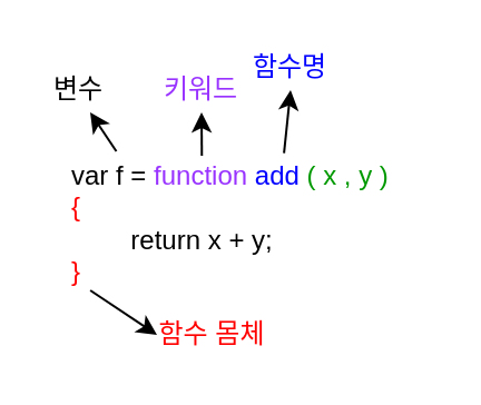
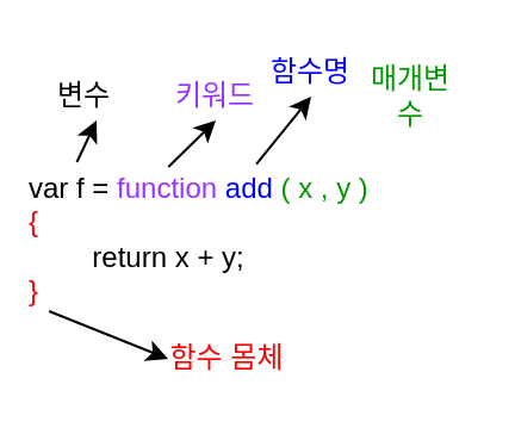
+ <mxCell id="9" value="매개변수" style="text;html=1;strokeColor=none;fillColor=none;align=center;verticalAlign=middle;whiteSpace=wrap;rounded=0;fontColor=#009900;" vertex="1" parent="1"><mxGeometry x="150" y="30" width="44" height="20" as="geometry" /></mxCell>
- <mxCell id="2" value="var f = &lt;font color=&quot;#9933ff&quot;&gt;function&lt;/font&gt; &lt;font color=&quot;#0000ff&quot;&gt;add&lt;/font&gt; &lt;font color=&quot;#009900&quot;&gt;( x , y )&lt;/font&gt;&lt;br&gt;&lt;font color=&quot;#ff0000&quot;&gt;{&lt;/font&gt;&lt;br&gt;&lt;span style=&quot;white-space: pre;&quot;&gt;&#09;&lt;/span&gt;return x + y;&lt;br&gt;&lt;font color=&quot;#ff0000&quot;&gt;}&lt;/font&gt;" style="text;html=1;strokeColor=none;fillColor=none;align=left;verticalAlign=middle;whiteSpace=wrap;rounded=0;" vertex="1" parent="1"><mxGeometry x="30" y="70" width="150" height="60" as="geometry" /></mxCell>
+ <mxCell id="2" value="var f = &lt;font color=&quot;#9933ff&quot;&gt;function&lt;/font&gt; &lt;font color=&quot;#0000ff&quot;&gt;add&lt;/font&gt; &lt;font color=&quot;#009900&quot;&gt;( x , y )&lt;/font&gt;&lt;br&gt;&lt;font color=&quot;#ff0000&quot;&gt;{&lt;/font&gt;&lt;br&gt;&lt;span style=&quot;white-space: pre;&quot;&gt;&#09;&lt;/span&gt;return x + y;&lt;br&gt;&lt;font color=&quot;#ff0000&quot;&gt;}&lt;/font&gt;" style="text;html=1;strokeColor=none;fillColor=none;align=left;verticalAlign=middle;whiteSpace=wrap;rounded=0;" vertex="1" parent="1"><mxGeometry x="10" y="70" width="150" height="60" as="geometry" /></mxCell>
